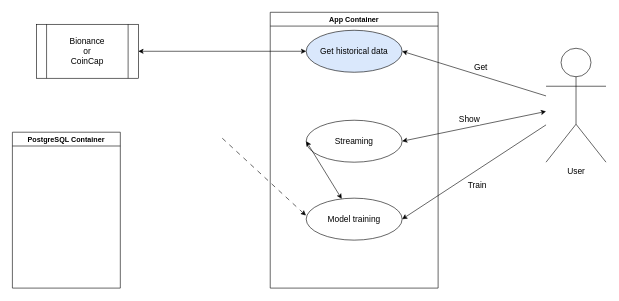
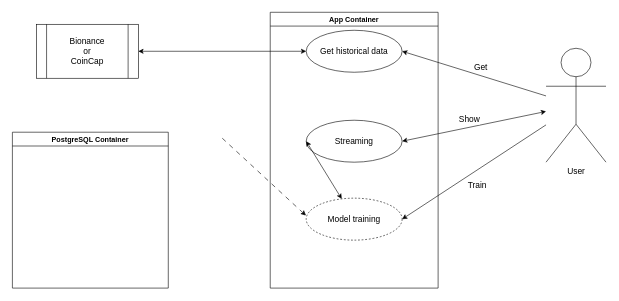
- <mxCell id="4" value="Get historical data" style="ellipse;whiteSpace=wrap;html=1;fontSize=14;fillColor=#dae8fc;" vertex="1" parent="3"><mxGeometry x="60" y="30" width="160" height="70" as="geometry" /></mxCell>
+ <mxCell id="4" value="Get historical data" style="ellipse;whiteSpace=wrap;html=1;fontSize=14;" vertex="1" parent="3"><mxGeometry x="60" y="30" width="160" height="70" as="geometry" /></mxCell>
- <mxCell id="2" value="PostgreSQL Container" style="swimlane;" vertex="1" parent="1"><mxGeometry x="20" y="220" width="180" height="260" as="geometry" /></mxCell>
+ <mxCell id="2" value="PostgreSQL Container" style="swimlane;" vertex="1" parent="1"><mxGeometry x="20" y="220" width="260" height="260" as="geometry" /></mxCell>
- <mxCell id="6" value="Model training" style="ellipse;whiteSpace=wrap;html=1;fontSize=14;" vertex="1" parent="3"><mxGeometry x="60" y="310" width="160" height="70" as="geometry" /></mxCell>
+ <mxCell id="6" value="Model training" style="ellipse;whiteSpace=wrap;html=1;fontSize=14;dashed=1;" vertex="1" parent="3"><mxGeometry x="60" y="310" width="160" height="70" as="geometry" /></mxCell>
